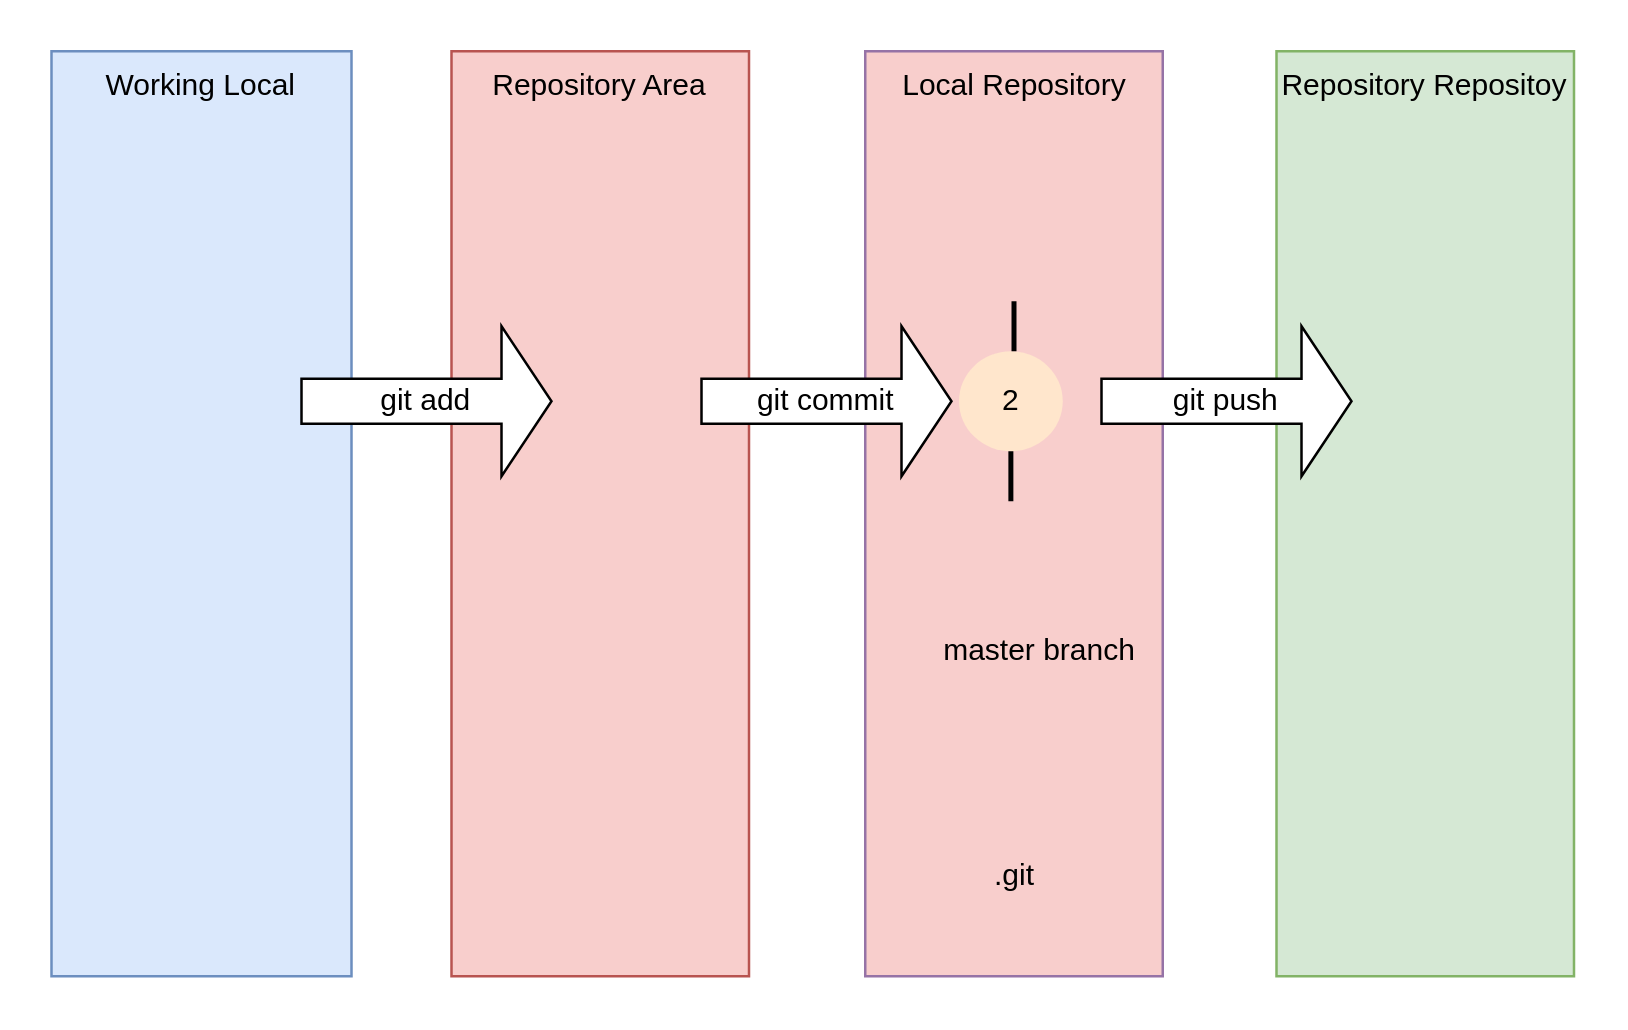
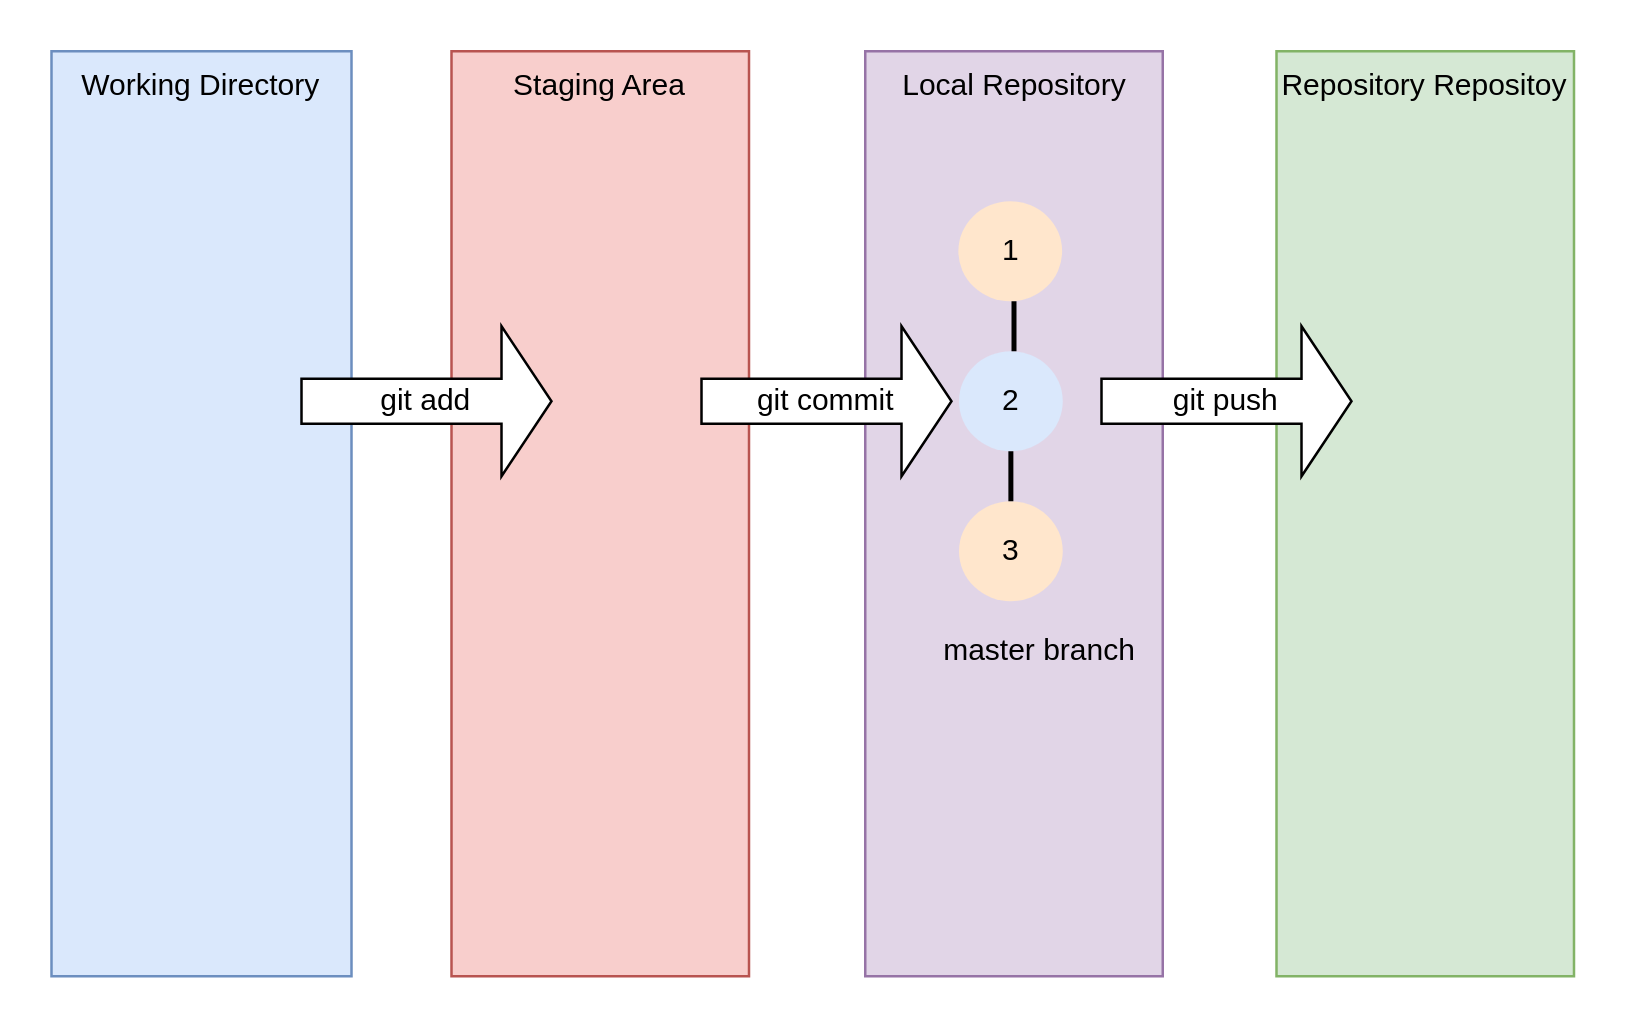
- <mxCell id="2" value="Working Local" style="rounded=0;whiteSpace=wrap;html=1;fillColor=#dae8fc;strokeColor=#6c8ebf;verticalAlign=top;" vertex="1" parent="1"><mxGeometry x="20" y="20" width="120" height="370" as="geometry" /></mxCell>
+ <mxCell id="2" value="Working Directory" style="rounded=0;whiteSpace=wrap;html=1;fillColor=#dae8fc;strokeColor=#6c8ebf;verticalAlign=top;" vertex="1" parent="1"><mxGeometry x="20" y="20" width="120" height="370" as="geometry" /></mxCell>
- <mxCell id="3" value="Repository Area" style="rounded=0;whiteSpace=wrap;html=1;fillColor=#f8cecc;strokeColor=#b85450;verticalAlign=top;" vertex="1" parent="1"><mxGeometry x="180" y="20" width="119" height="370" as="geometry" /></mxCell>
+ <mxCell id="3" value="Staging Area" style="rounded=0;whiteSpace=wrap;html=1;fillColor=#f8cecc;strokeColor=#b85450;verticalAlign=top;" vertex="1" parent="1"><mxGeometry x="180" y="20" width="119" height="370" as="geometry" /></mxCell>
- <mxCell id="4" value="Local Repository" style="rounded=0;whiteSpace=wrap;html=1;fillColor=#f8cecc;strokeColor=#9673a6;align=center;verticalAlign=top;fontSize=12;horizontal=1;" vertex="1" parent="1"><mxGeometry x="345.5" y="20" width="119" height="370" as="geometry" /></mxCell>
+ <mxCell id="4" value="Local Repository" style="rounded=0;whiteSpace=wrap;html=1;fillColor=#e1d5e7;strokeColor=#9673a6;align=center;verticalAlign=top;fontSize=12;horizontal=1;" vertex="1" parent="1"><mxGeometry x="345.5" y="20" width="119" height="370" as="geometry" /></mxCell>
+ <mxCell id="10" value="&lt;font color=&quot;#000000&quot;&gt;1&lt;/font&gt;" style="ellipse;whiteSpace=wrap;html=1;fontSize=12;align=center;verticalAlign=middle;fillColor=#ffe6cc;strokeColor=none;fontColor=#FFFFFF;" vertex="1" parent="1"><mxGeometry x="382.75" y="80" width="41.5" height="40" as="geometry" /></mxCell>
- <mxCell id="11" value="&lt;font color=&quot;#000000&quot;&gt;2&lt;/font&gt;" style="ellipse;whiteSpace=wrap;html=1;fontSize=12;align=center;verticalAlign=middle;fillColor=#ffe6cc;strokeColor=none;fontColor=#FFFFFF;" vertex="1" parent="1"><mxGeometry x="383" y="140" width="41.5" height="40" as="geometry" /></mxCell>
+ <mxCell id="11" value="&lt;font color=&quot;#000000&quot;&gt;2&lt;/font&gt;" style="ellipse;whiteSpace=wrap;html=1;fontSize=12;align=center;verticalAlign=middle;fillColor=#dae8fc;strokeColor=none;fontColor=#FFFFFF;" vertex="1" parent="1"><mxGeometry x="383" y="140" width="41.5" height="40" as="geometry" /></mxCell>
+ <mxCell id="12" value="&lt;font color=&quot;#000000&quot;&gt;3&lt;/font&gt;" style="ellipse;whiteSpace=wrap;html=1;fontSize=12;align=center;verticalAlign=middle;fillColor=#ffe6cc;strokeColor=none;fontColor=#FFFFFF;" vertex="1" parent="1"><mxGeometry x="383" y="200" width="41.5" height="40" as="geometry" /></mxCell>
- <mxCell id="15" value=".git" style="text;html=1;resizable=0;autosize=1;align=center;verticalAlign=middle;points=[];fillColor=none;strokeColor=none;rounded=0;fontSize=12;fontColor=#000000;" vertex="1" parent="1"><mxGeometry x="390" y="340" width="30" height="20" as="geometry" /></mxCell>
